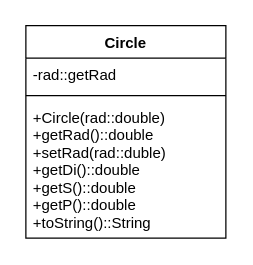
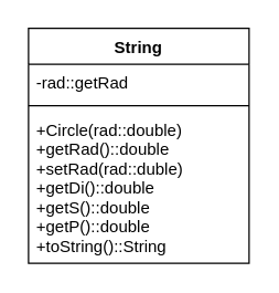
- <mxCell id="2" value="Circle" style="swimlane;fontStyle=1;align=center;verticalAlign=top;childLayout=stackLayout;horizontal=1;startSize=26;horizontalStack=0;resizeParent=1;resizeParentMax=0;resizeLast=0;collapsible=1;marginBottom=0;" vertex="1" parent="1"><mxGeometry x="20" y="20" width="160" height="170" as="geometry" /></mxCell>
+ <mxCell id="2" value="String" style="swimlane;fontStyle=1;align=center;verticalAlign=top;childLayout=stackLayout;horizontal=1;startSize=26;horizontalStack=0;resizeParent=1;resizeParentMax=0;resizeLast=0;collapsible=1;marginBottom=0;" vertex="1" parent="1"><mxGeometry x="20" y="20" width="160" height="170" as="geometry" /></mxCell>
